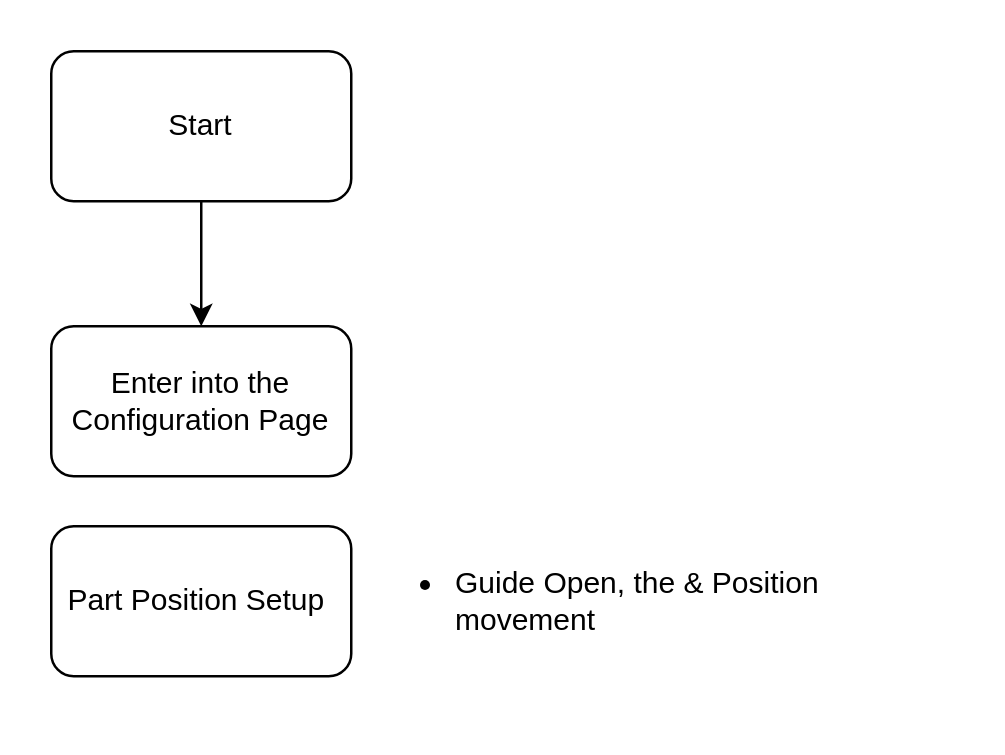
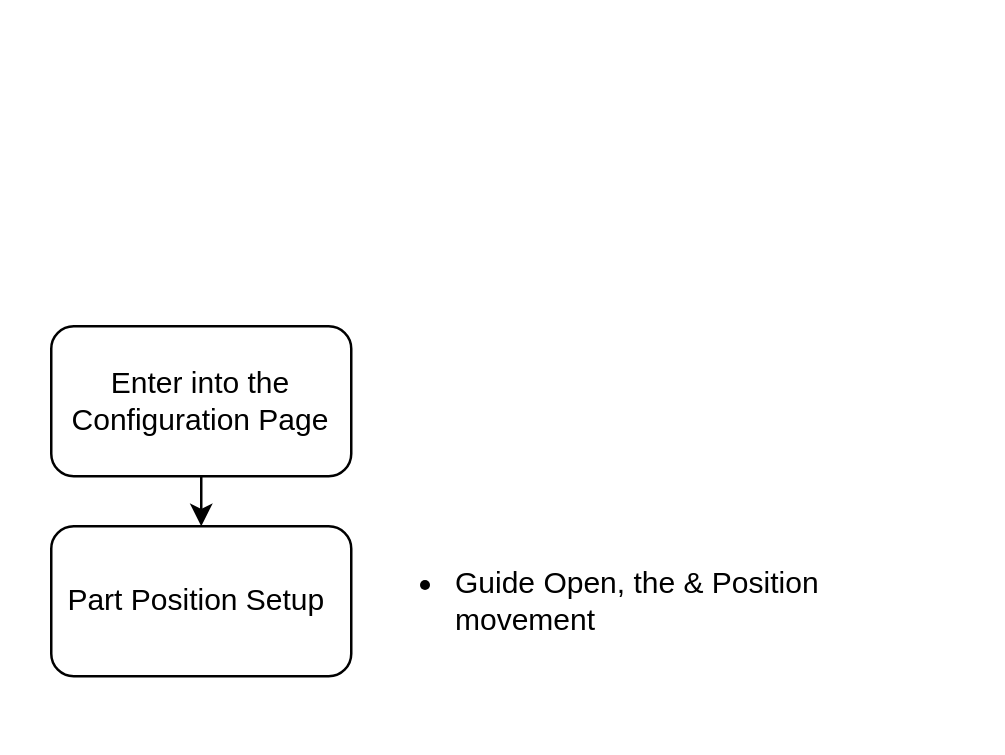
- <mxCell id="3" value="Start" style="rounded=1;whiteSpace=wrap;html=1;" vertex="1" parent="1"><mxGeometry x="20" y="20" width="120" height="60" as="geometry" /></mxCell>
- <mxCell id="2" style="edgeStyle=orthogonalEdgeStyle;rounded=0;orthogonalLoop=1;jettySize=auto;html=1;exitX=0.5;exitY=1;exitDx=0;exitDy=0;entryX=0.5;entryY=0;entryDx=0;entryDy=0;" edge="1" parent="1" source="3" target="5"><mxGeometry relative="1" as="geometry" /></mxCell>
+ <mxCell id="4" style="edgeStyle=orthogonalEdgeStyle;rounded=0;orthogonalLoop=1;jettySize=auto;html=1;exitX=0.5;exitY=1;exitDx=0;exitDy=0;entryX=0.5;entryY=0;entryDx=0;entryDy=0;" edge="1" parent="1" source="5" target="6"><mxGeometry relative="1" as="geometry" /></mxCell>
